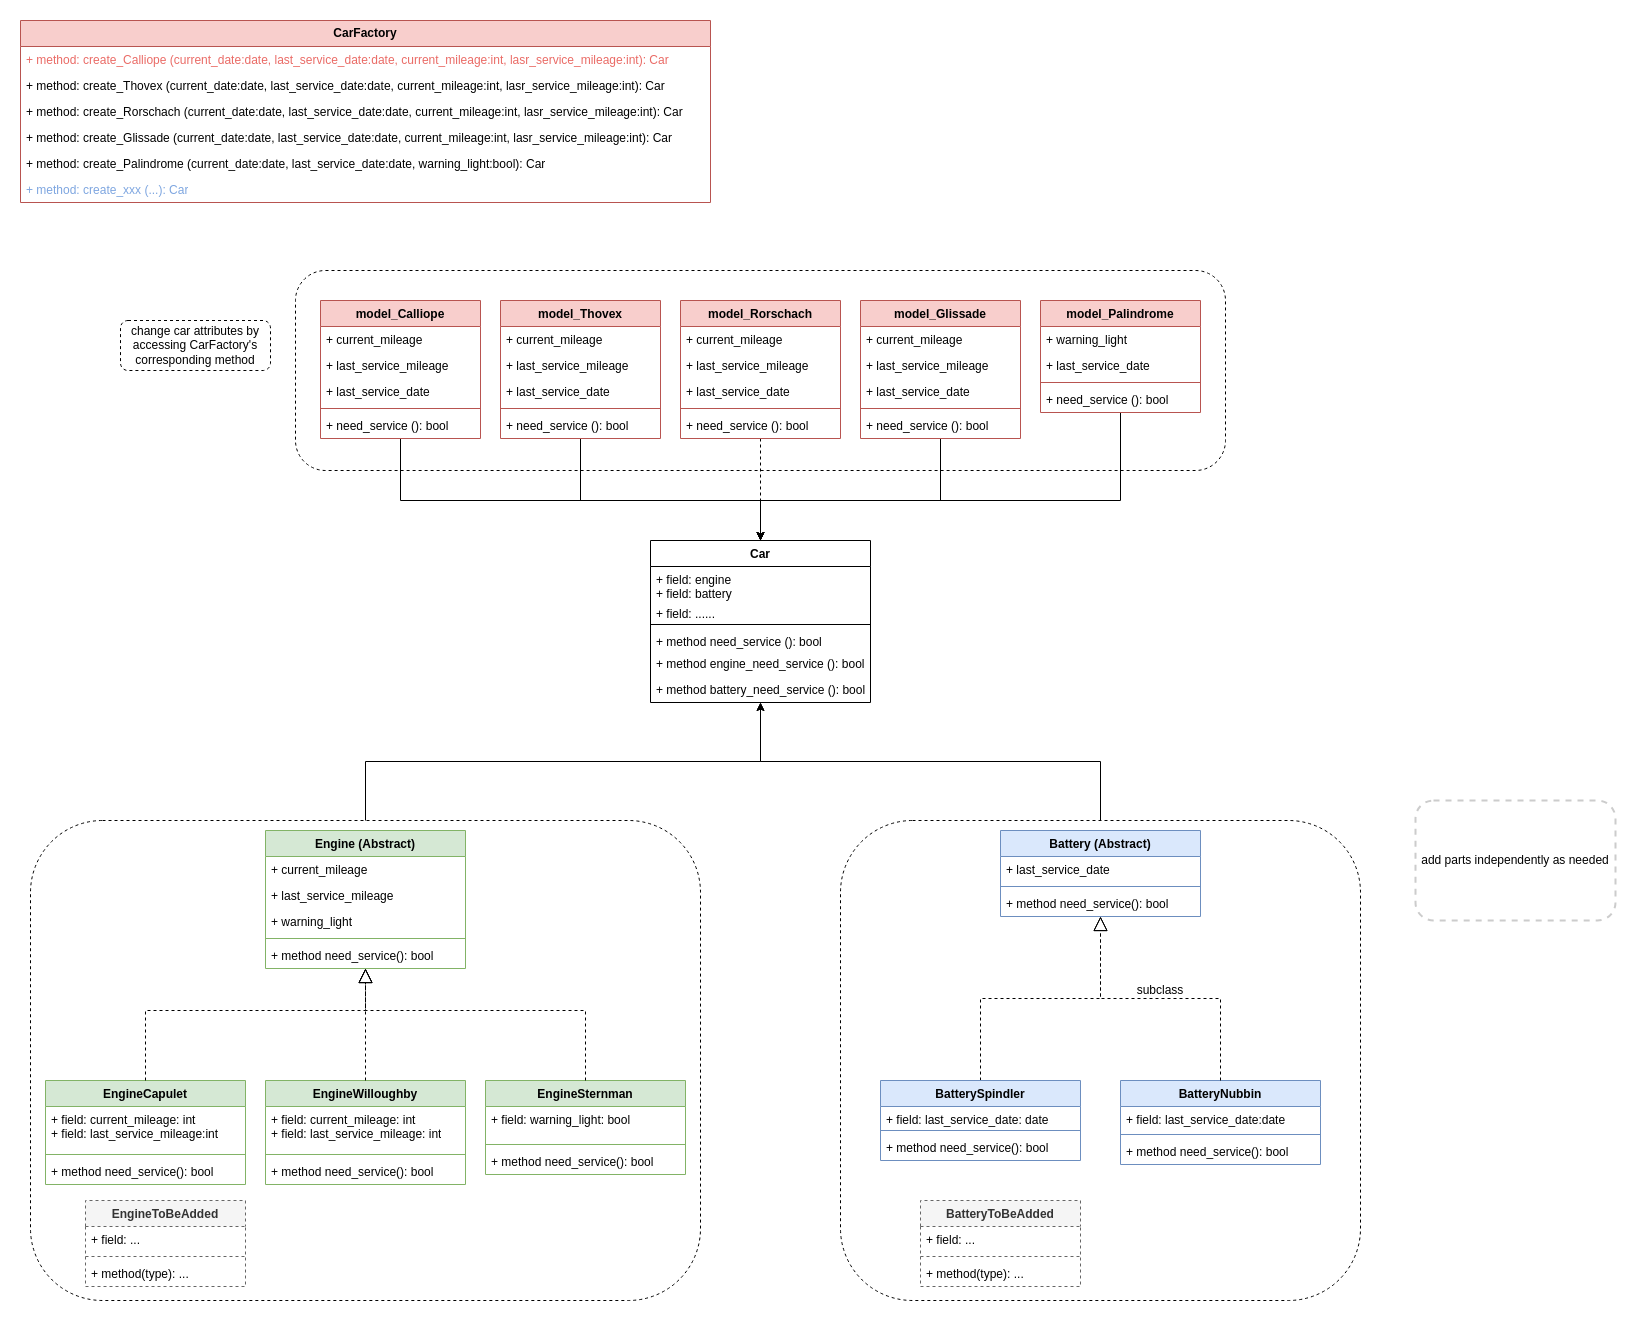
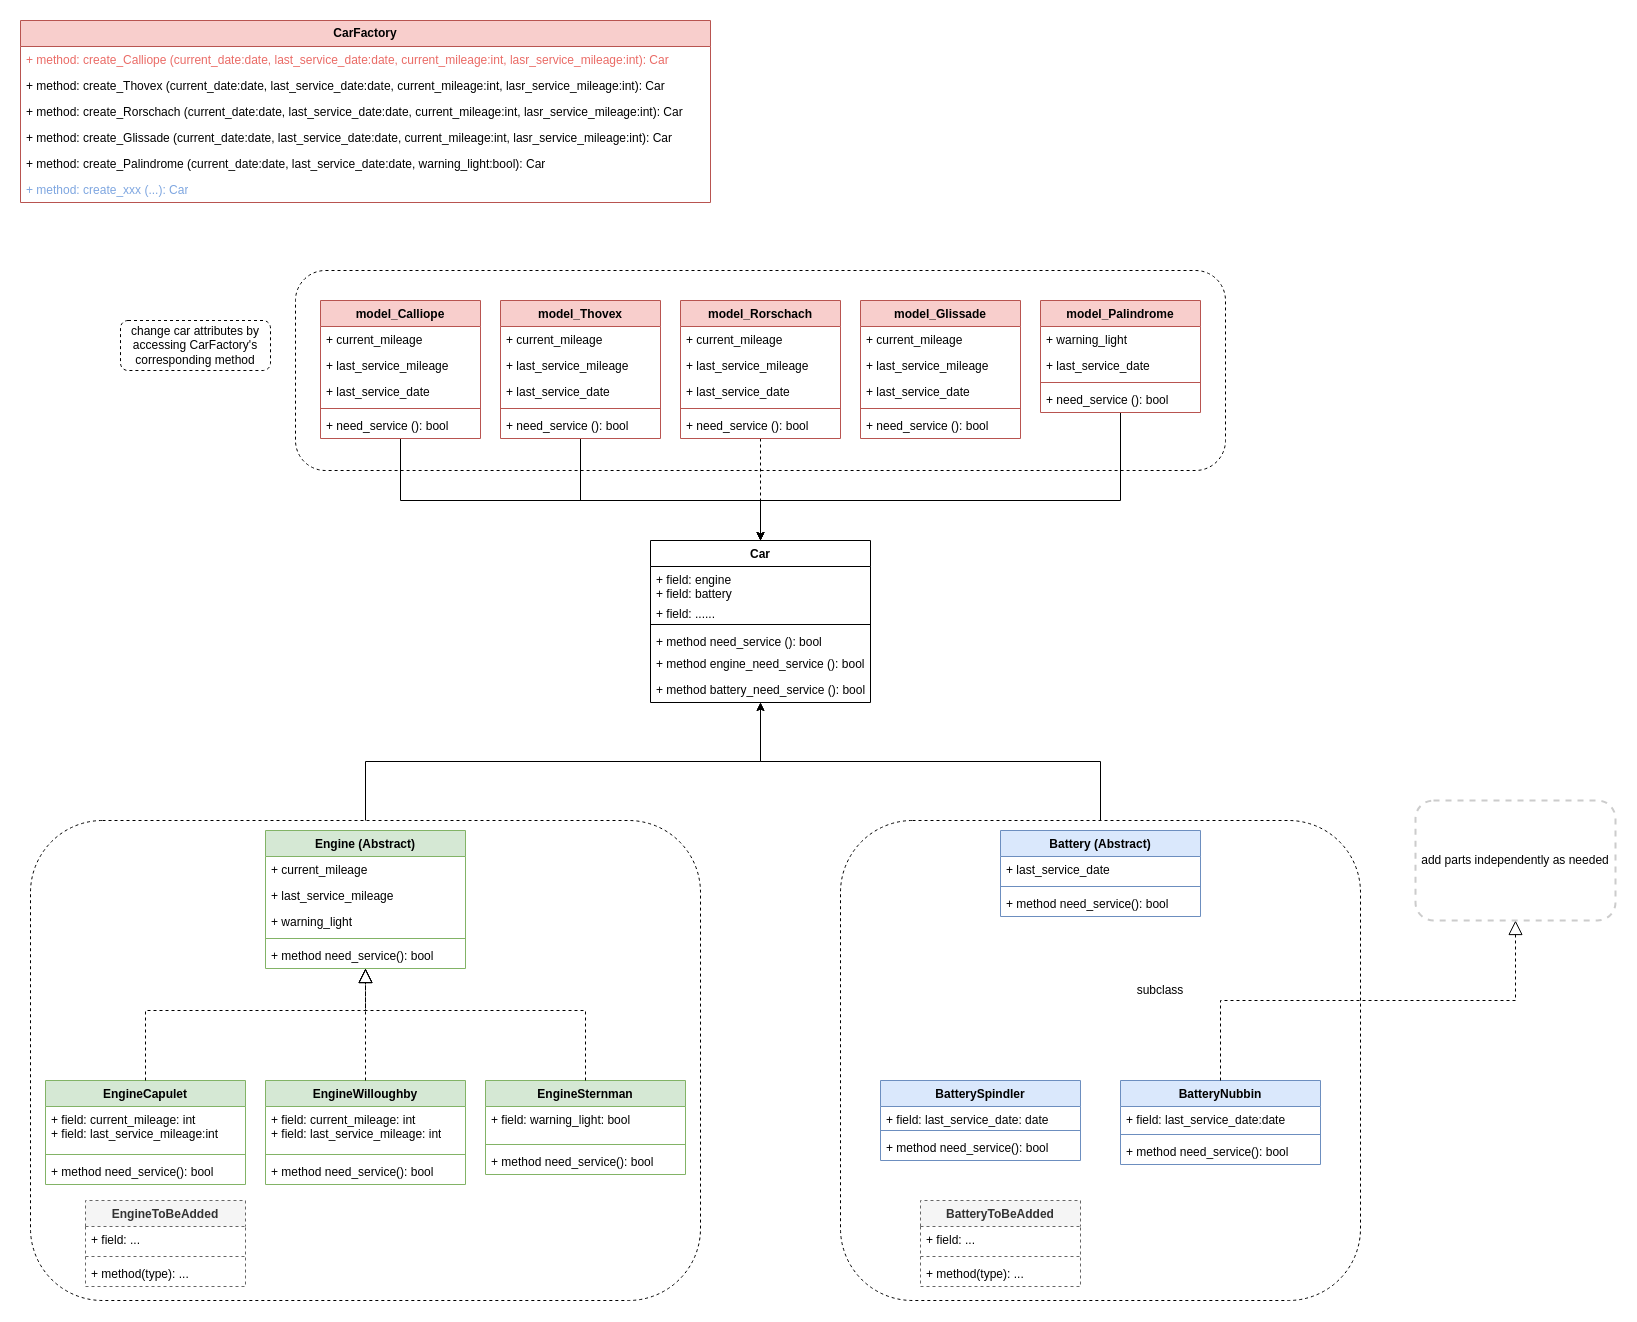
- <mxCell id="88" style="edgeStyle=orthogonalEdgeStyle;rounded=0;orthogonalLoop=1;jettySize=auto;html=1;entryX=0.5;entryY=0;entryDx=0;entryDy=0;" edge="1" parent="1" source="89" target="7"><mxGeometry relative="1" as="geometry"><Array as="points"><mxPoint x="940" y="500" /><mxPoint x="760" y="500" /></Array></mxGeometry></mxCell>
- <mxCell id="26" value="" style="endArrow=block;dashed=1;endFill=0;endSize=12;html=1;rounded=0;exitX=0.5;exitY=0;exitDx=0;exitDy=0;edgeStyle=orthogonalEdgeStyle;" parent="1" source="27" target="44" edge="1"><mxGeometry relative="1" as="geometry" /></mxCell>
- <mxCell id="48" value="" style="endArrow=block;dashed=1;endFill=0;endSize=12;html=1;rounded=0;exitX=0.5;exitY=0;exitDx=0;exitDy=0;edgeStyle=orthogonalEdgeStyle;" parent="1" source="31" target="44" edge="1"><mxGeometry relative="1" as="geometry"><mxPoint x="990" y="1064" as="sourcePoint" /><mxPoint x="1130" y="984" as="targetPoint" /></mxGeometry></mxCell>
+ <mxCell id="48" value="" style="endArrow=block;dashed=1;endFill=0;endSize=12;html=1;rounded=0;exitX=0.5;exitY=0;exitDx=0;exitDy=0;edgeStyle=orthogonalEdgeStyle;" parent="1" source="31" target="58" edge="1"><mxGeometry relative="1" as="geometry"><mxPoint x="990" y="1064" as="sourcePoint" /><mxPoint x="1130" y="984" as="targetPoint" /></mxGeometry></mxCell>
